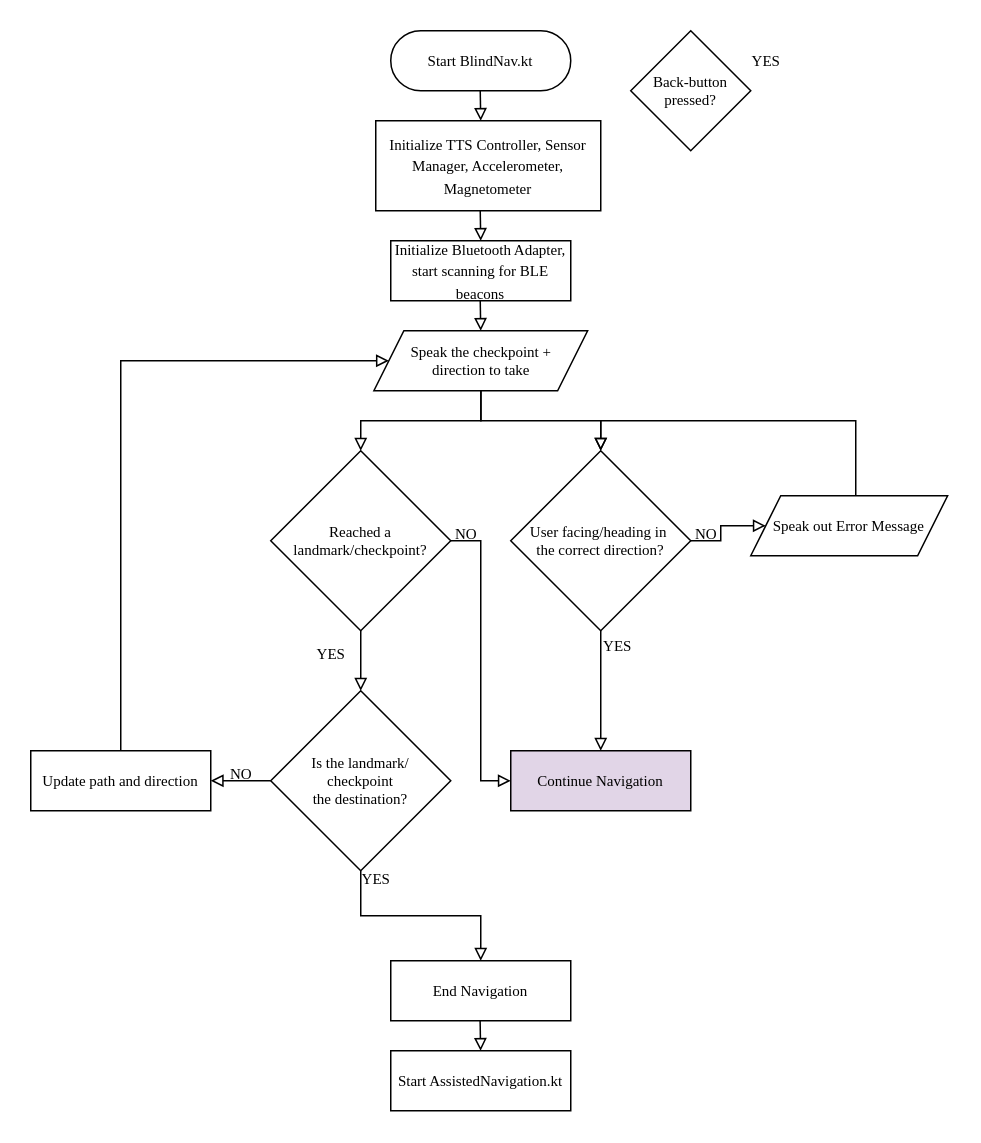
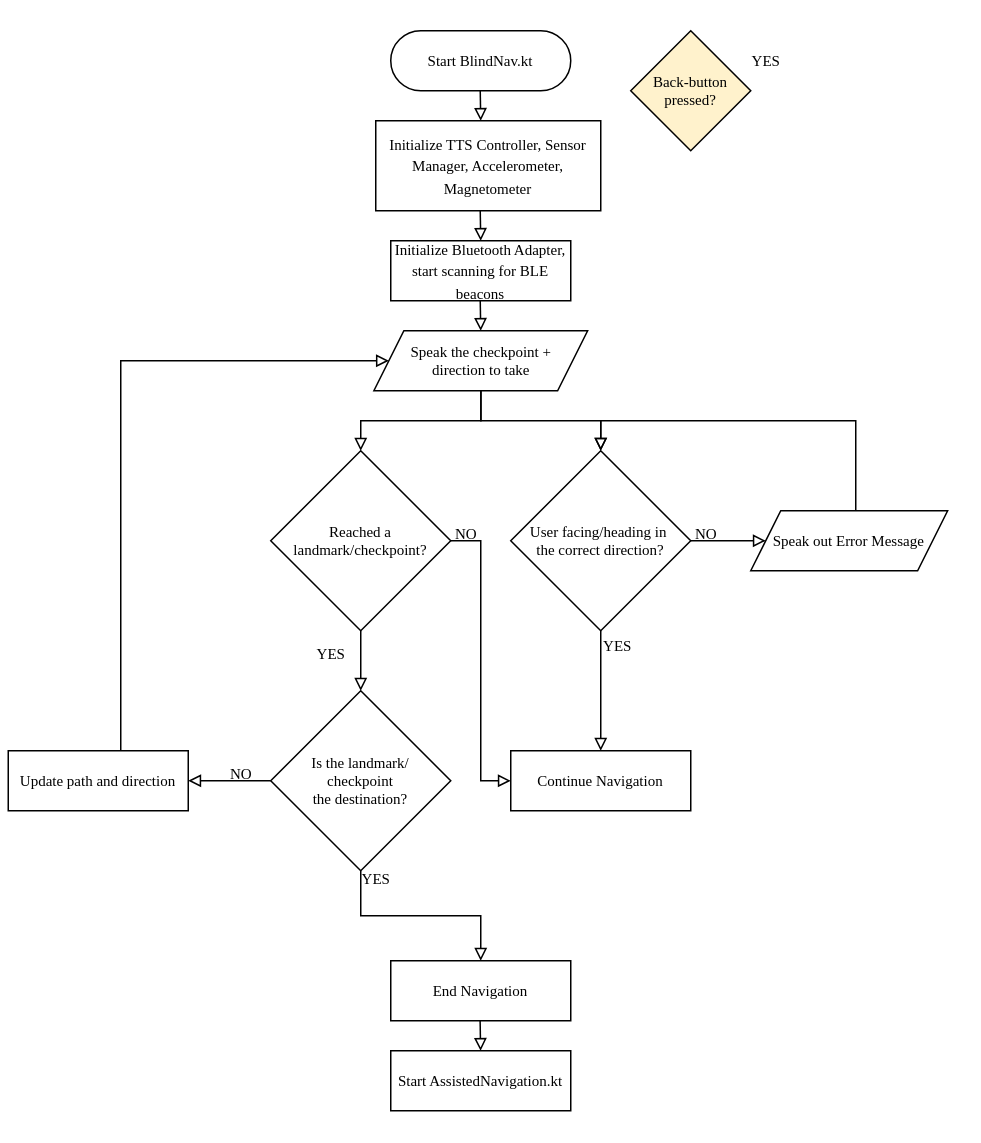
- <mxCell id="6" value="Back-button pressed?" style="rhombus;whiteSpace=wrap;html=1;fontFamily=Times New Roman;fontSize=10;" vertex="1" parent="1"><mxGeometry x="420" y="20" width="80" height="80" as="geometry" /></mxCell>
+ <mxCell id="6" value="Back-button pressed?" style="rhombus;whiteSpace=wrap;html=1;fontFamily=Times New Roman;fontSize=10;fillColor=#fff2cc;" vertex="1" parent="1"><mxGeometry x="420" y="20" width="80" height="80" as="geometry" /></mxCell>
- <mxCell id="11" value="Speak out Error Message" style="shape=parallelogram;perimeter=parallelogramPerimeter;whiteSpace=wrap;html=1;fixedSize=1;fontFamily=Times New Roman;fontSize=10;" vertex="1" parent="1"><mxGeometry x="500" y="330" width="131.25" height="40" as="geometry" /></mxCell>
+ <mxCell id="11" value="Speak out Error Message" style="shape=parallelogram;perimeter=parallelogramPerimeter;whiteSpace=wrap;html=1;fixedSize=1;fontFamily=Times New Roman;fontSize=10;" vertex="1" parent="1"><mxGeometry x="500" y="340" width="131.25" height="40" as="geometry" /></mxCell>
- <mxCell id="34" value="&lt;span style=&quot;border-color: var(--border-color);&quot;&gt;&lt;font style=&quot;font-size: 10px;&quot;&gt;Update path and direction&lt;/font&gt;&lt;/span&gt;" style="rounded=0;whiteSpace=wrap;html=1;fontFamily=Times New Roman;fontSize=12;" vertex="1" parent="1"><mxGeometry x="20" y="500" width="120" height="40" as="geometry" /></mxCell>
+ <mxCell id="34" value="&lt;span style=&quot;border-color: var(--border-color);&quot;&gt;&lt;font style=&quot;font-size: 10px;&quot;&gt;Update path and direction&lt;/font&gt;&lt;/span&gt;" style="rounded=0;whiteSpace=wrap;html=1;fontFamily=Times New Roman;fontSize=12;" vertex="1" parent="1"><mxGeometry x="5" y="500" width="120" height="40" as="geometry" /></mxCell>
- <mxCell id="18" value="&lt;span style=&quot;border-color: var(--border-color);&quot;&gt;&lt;font style=&quot;font-size: 10px;&quot;&gt;Continue Navigation&lt;/font&gt;&lt;/span&gt;" style="rounded=0;whiteSpace=wrap;html=1;fontFamily=Times New Roman;fontSize=12;fillColor=#e1d5e7;" vertex="1" parent="1"><mxGeometry x="340" y="500" width="120" height="40" as="geometry" /></mxCell>
+ <mxCell id="18" value="&lt;span style=&quot;border-color: var(--border-color);&quot;&gt;&lt;font style=&quot;font-size: 10px;&quot;&gt;Continue Navigation&lt;/font&gt;&lt;/span&gt;" style="rounded=0;whiteSpace=wrap;html=1;fontFamily=Times New Roman;fontSize=12;" vertex="1" parent="1"><mxGeometry x="340" y="500" width="120" height="40" as="geometry" /></mxCell>
